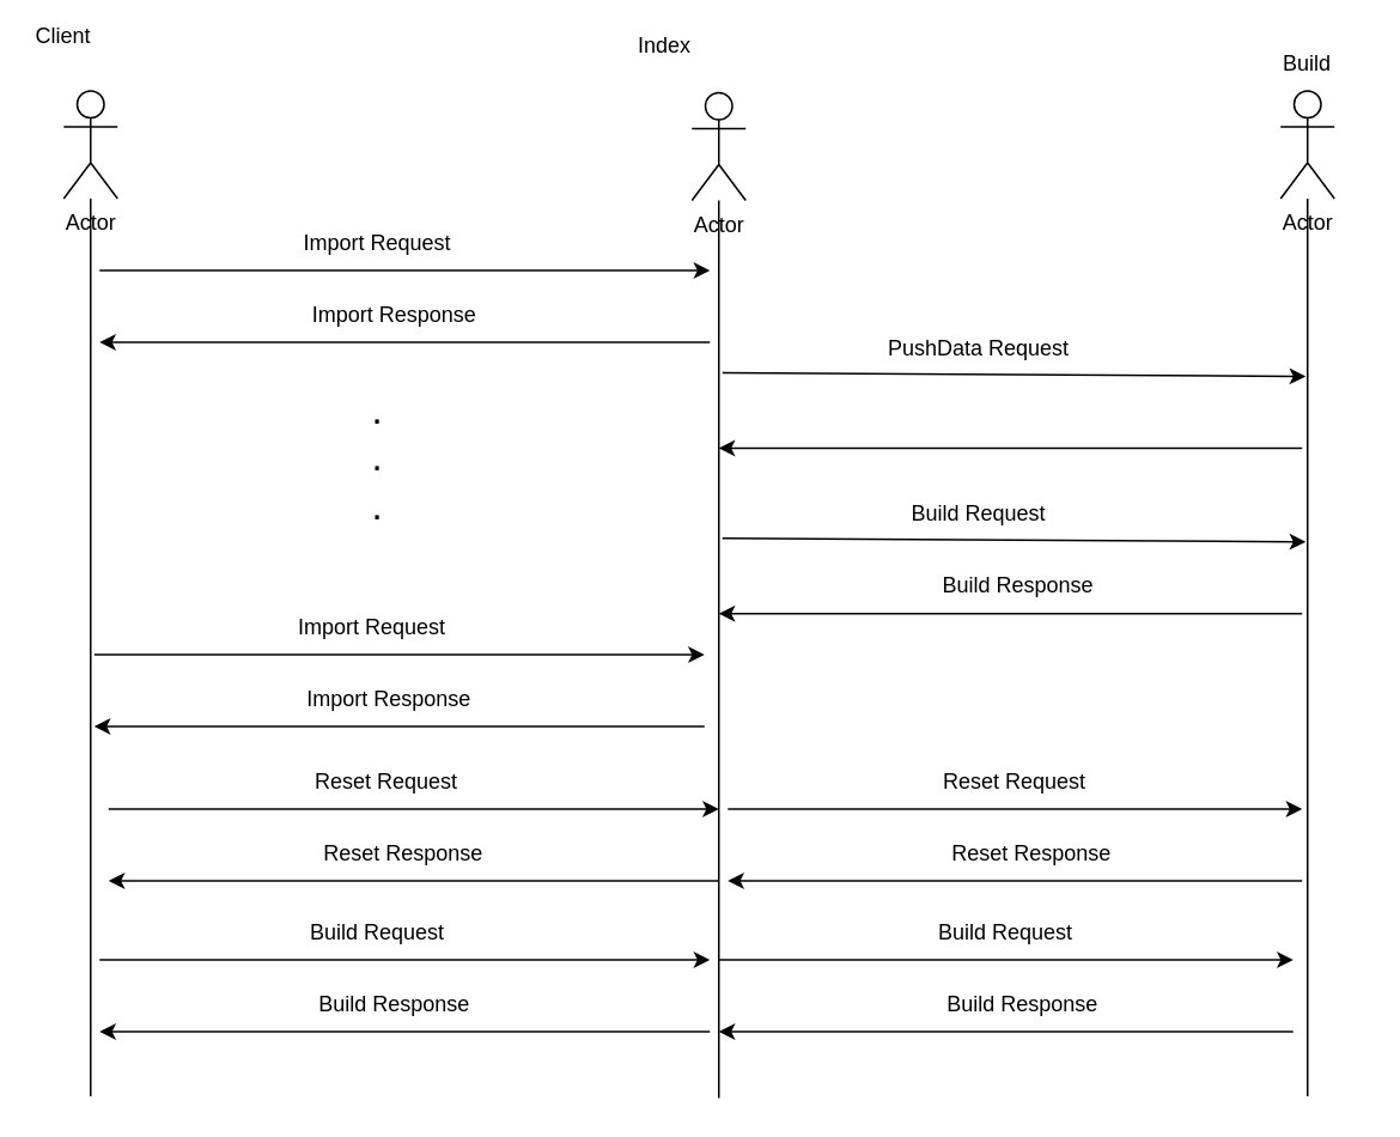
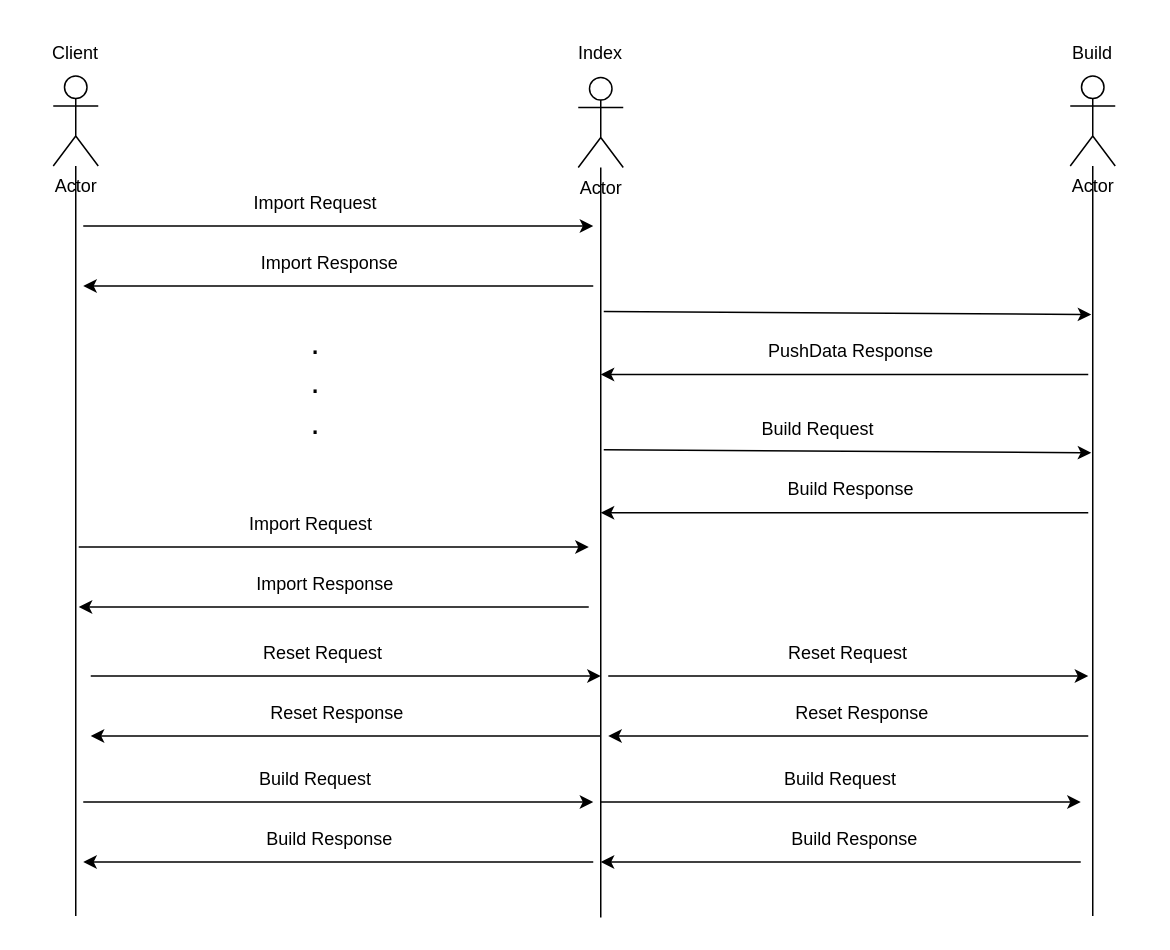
- <mxCell id="6" value="Client" style="text;html=1;strokeColor=none;fillColor=none;align=center;verticalAlign=middle;whiteSpace=wrap;rounded=0;" parent="1" vertex="1"><mxGeometry x="5" y="5" width="60" height="30" as="geometry" /></mxCell>
+ <mxCell id="6" value="Client" style="text;html=1;strokeColor=none;fillColor=none;align=center;verticalAlign=middle;whiteSpace=wrap;rounded=0;" parent="1" vertex="1"><mxGeometry x="20" y="20" width="60" height="30" as="geometry" /></mxCell>
- <mxCell id="7" value="Index" style="text;html=1;strokeColor=none;fillColor=none;align=center;verticalAlign=middle;whiteSpace=wrap;rounded=0;" parent="1" vertex="1"><mxGeometry x="340" y="10" width="60" height="30" as="geometry" /></mxCell>
+ <mxCell id="7" value="Index" style="text;html=1;strokeColor=none;fillColor=none;align=center;verticalAlign=middle;whiteSpace=wrap;rounded=0;" parent="1" vertex="1"><mxGeometry x="370" y="20" width="60" height="30" as="geometry" /></mxCell>
- <mxCell id="21" value="PushData Request" style="text;html=1;strokeColor=none;fillColor=none;align=center;verticalAlign=middle;whiteSpace=wrap;rounded=0;" parent="1" vertex="1"><mxGeometry x="490" y="179" width="110" height="30" as="geometry" /></mxCell>
+ <mxCell id="23" value="PushData Response" style="text;html=1;strokeColor=none;fillColor=none;align=center;verticalAlign=middle;whiteSpace=wrap;rounded=0;" parent="1" vertex="1"><mxGeometry x="489" y="219" width="156" height="30" as="geometry" /></mxCell>
